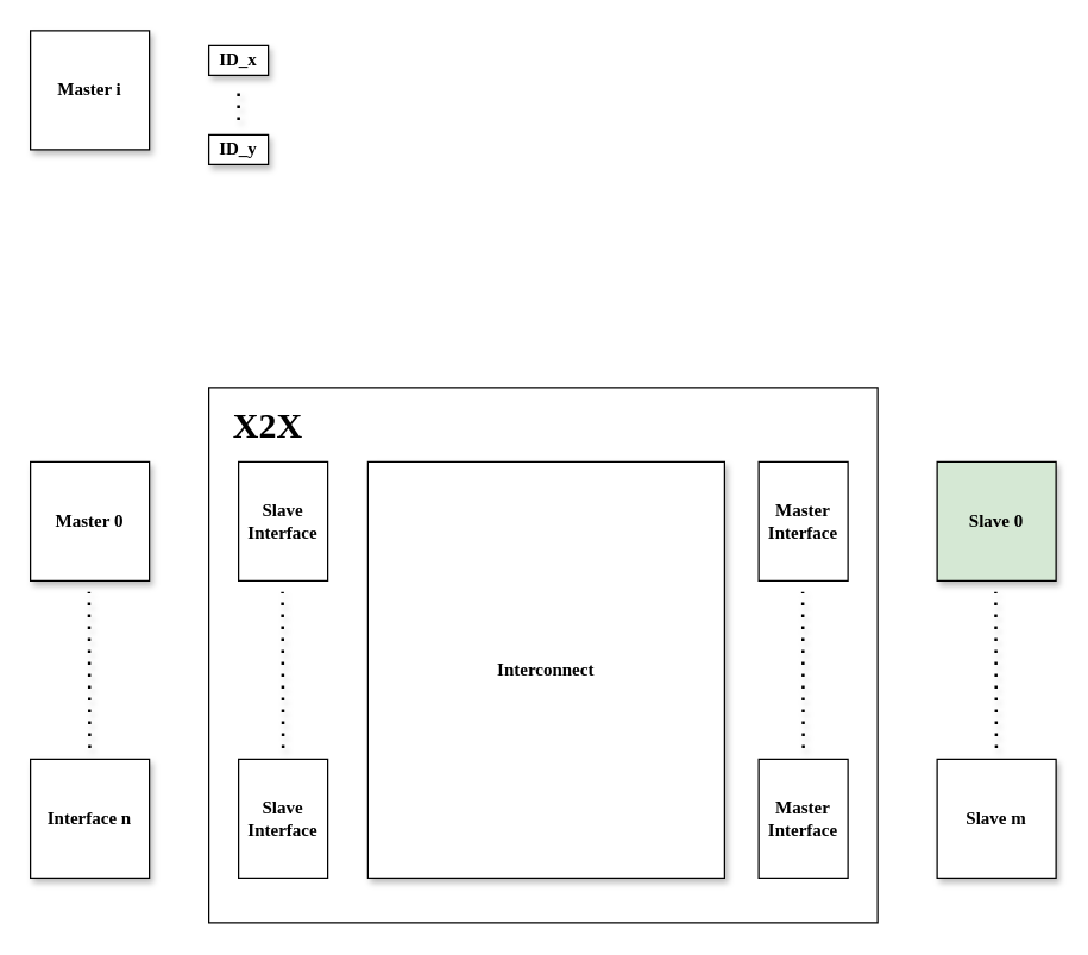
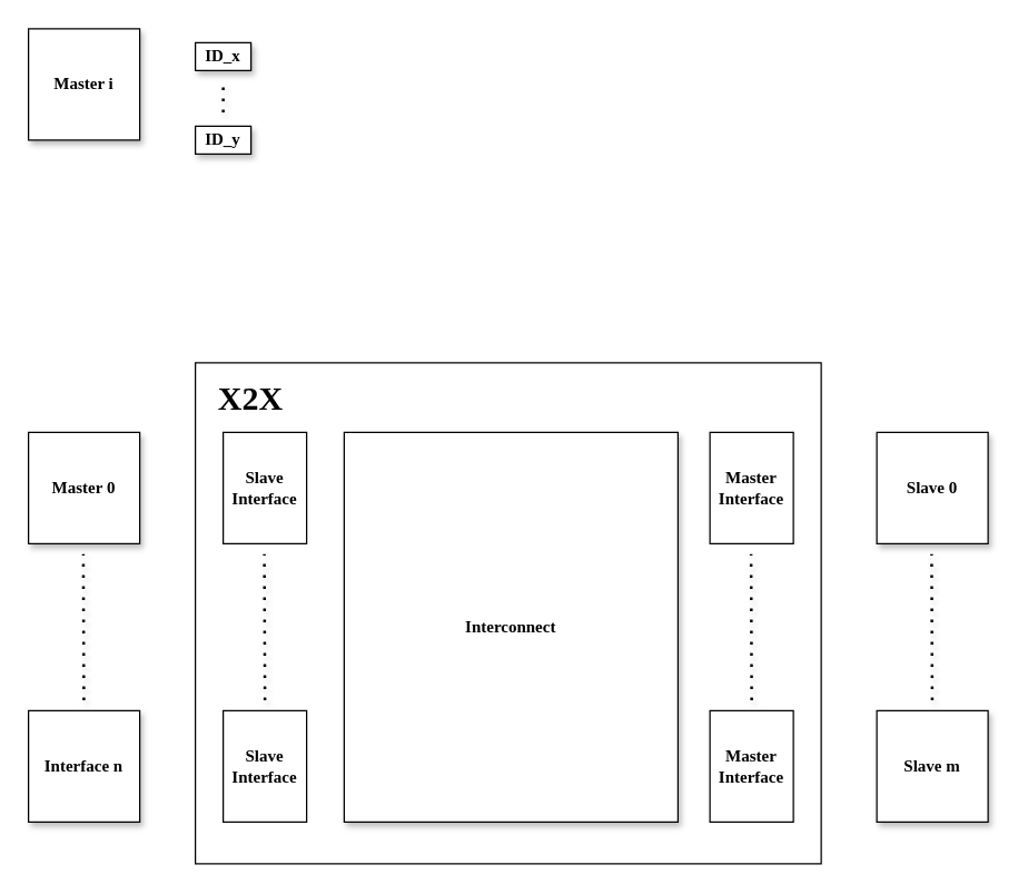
- <mxCell id="12" value="&lt;font face=&quot;Times New Roman&quot;&gt;&lt;b&gt;Slave 0&lt;/b&gt;&lt;/font&gt;" style="whiteSpace=wrap;html=1;aspect=fixed;shadow=1;fillColor=#d5e8d4;" parent="1" vertex="1"><mxGeometry x="630" y="310" width="80" height="80" as="geometry" /></mxCell>
+ <mxCell id="12" value="&lt;font face=&quot;Times New Roman&quot;&gt;&lt;b&gt;Slave 0&lt;/b&gt;&lt;/font&gt;" style="whiteSpace=wrap;html=1;aspect=fixed;shadow=1;" parent="1" vertex="1"><mxGeometry x="630" y="310" width="80" height="80" as="geometry" /></mxCell>
